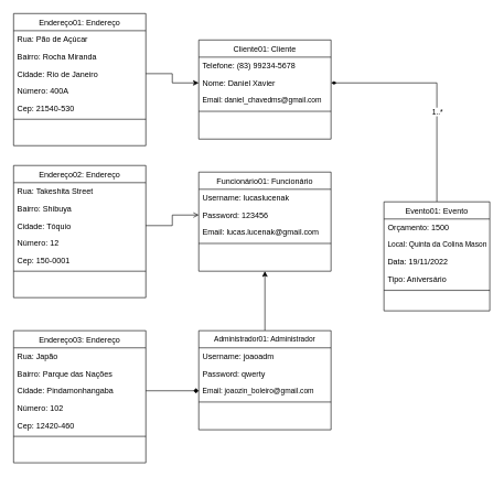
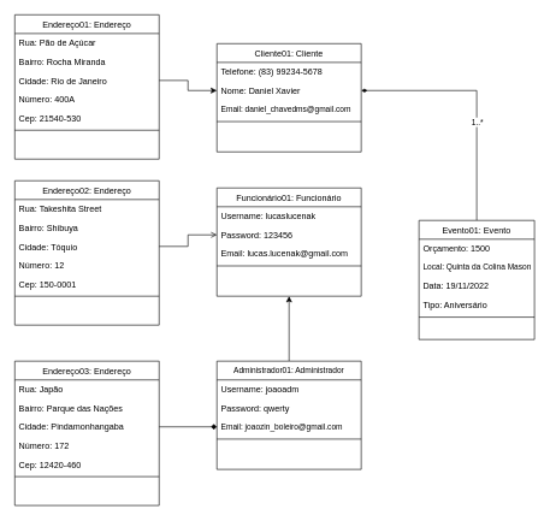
- <mxCell id="37" value="Número: 102" style="text;align=left;verticalAlign=top;spacingLeft=4;spacingRight=4;overflow=hidden;rotatable=0;points=[[0,0.5],[1,0.5]];portConstraint=eastwest;rounded=0;shadow=0;html=0;" vertex="1" parent="33"><mxGeometry y="104" width="200" height="26" as="geometry" /></mxCell>
+ <mxCell id="37" value="Número: 172" style="text;align=left;verticalAlign=top;spacingLeft=4;spacingRight=4;overflow=hidden;rotatable=0;points=[[0,0.5],[1,0.5]];portConstraint=eastwest;rounded=0;shadow=0;html=0;" vertex="1" parent="33"><mxGeometry y="104" width="200" height="26" as="geometry" /></mxCell>
